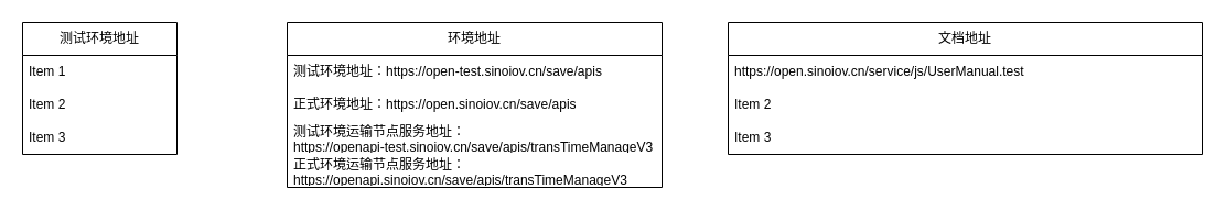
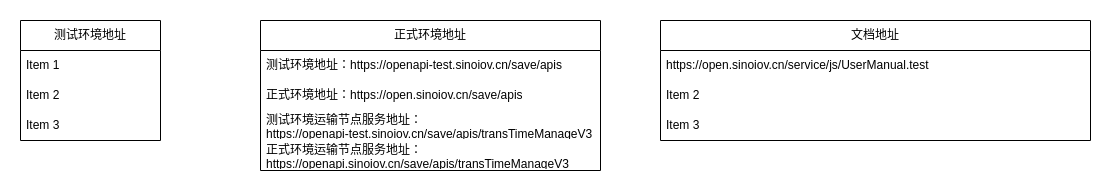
- <mxCell id="6" value="环境地址" style="swimlane;fontStyle=0;childLayout=stackLayout;horizontal=1;startSize=30;horizontalStack=0;resizeParent=1;resizeParentMax=0;resizeLast=0;collapsible=1;marginBottom=0;whiteSpace=wrap;html=1;" vertex="1" parent="1"><mxGeometry x="260" y="20" width="340" height="150" as="geometry" /></mxCell>
+ <mxCell id="6" value="正式环境地址" style="swimlane;fontStyle=0;childLayout=stackLayout;horizontal=1;startSize=30;horizontalStack=0;resizeParent=1;resizeParentMax=0;resizeLast=0;collapsible=1;marginBottom=0;whiteSpace=wrap;html=1;" vertex="1" parent="1"><mxGeometry x="260" y="20" width="340" height="150" as="geometry" /></mxCell>
- <mxCell id="7" value="测试环境地址：https://open-test.sinoiov.cn/save/apis" style="text;strokeColor=none;fillColor=none;align=left;verticalAlign=middle;spacingLeft=4;spacingRight=4;overflow=hidden;points=[[0,0.5],[1,0.5]];portConstraint=eastwest;rotatable=0;whiteSpace=wrap;html=1;" vertex="1" parent="6"><mxGeometry y="30" width="340" height="30" as="geometry" /></mxCell>
+ <mxCell id="7" value="测试环境地址：https://openapi-test.sinoiov.cn/save/apis" style="text;strokeColor=none;fillColor=none;align=left;verticalAlign=middle;spacingLeft=4;spacingRight=4;overflow=hidden;points=[[0,0.5],[1,0.5]];portConstraint=eastwest;rotatable=0;whiteSpace=wrap;html=1;" vertex="1" parent="6"><mxGeometry y="30" width="340" height="30" as="geometry" /></mxCell>
